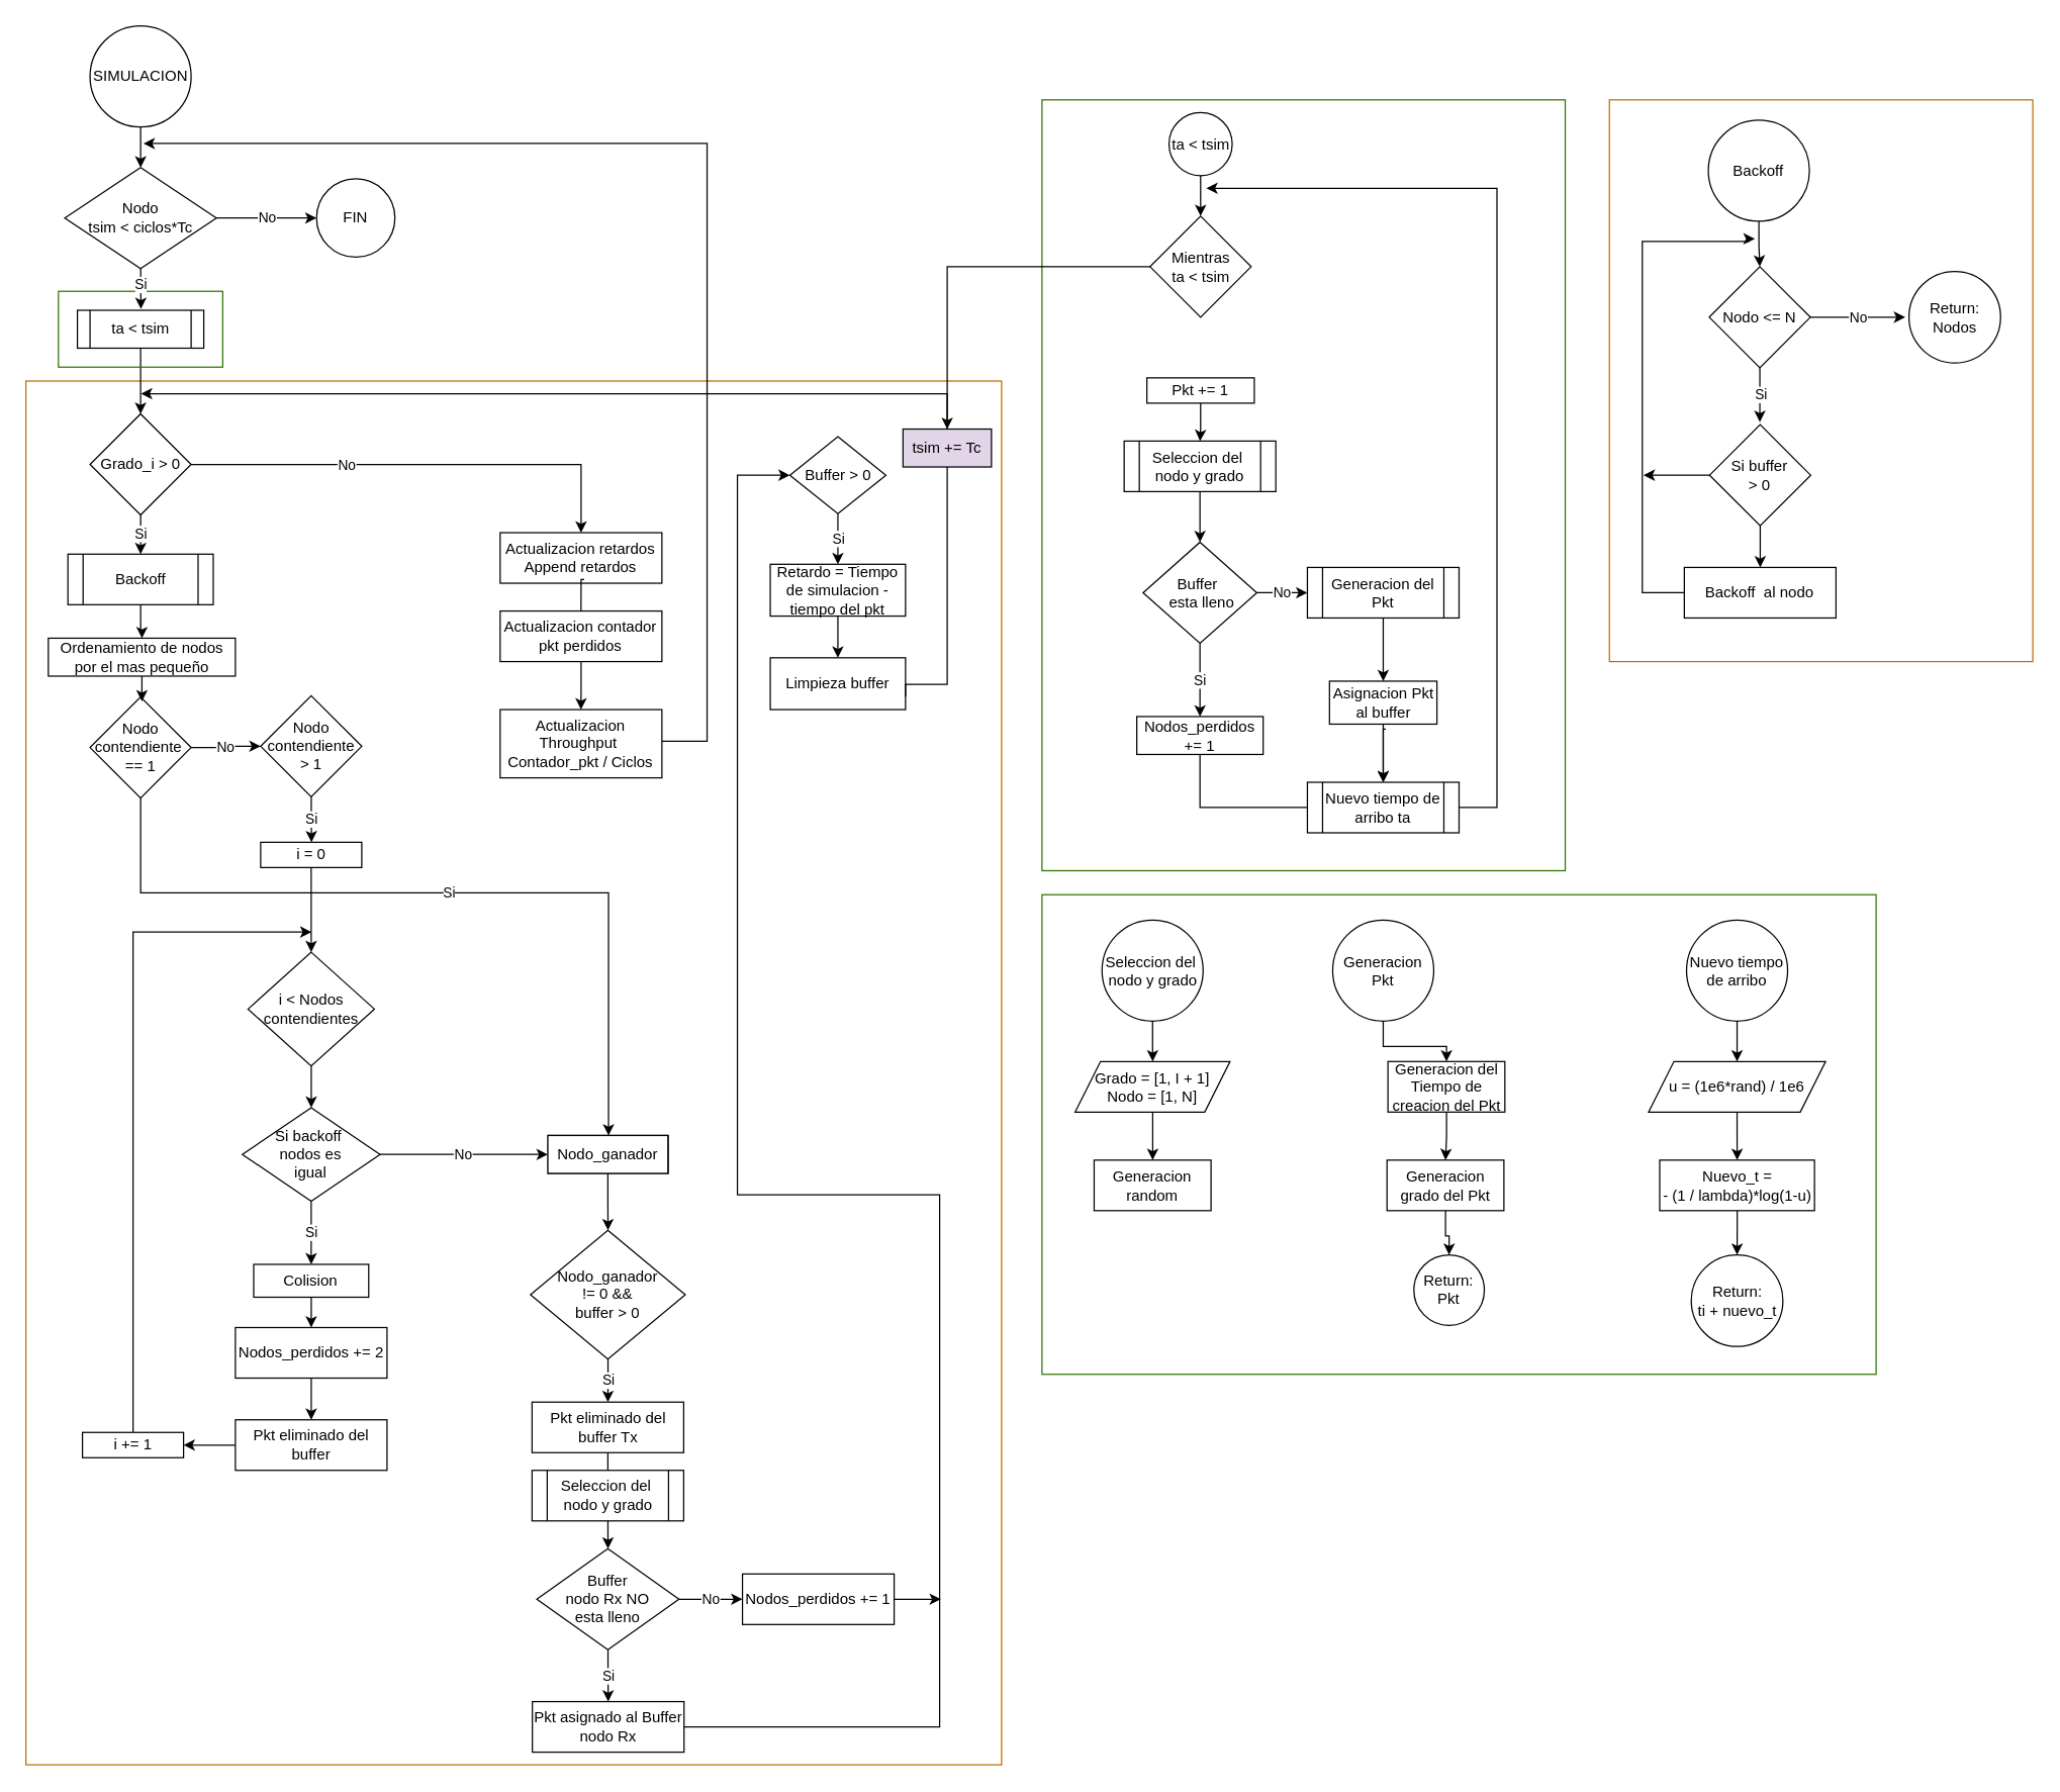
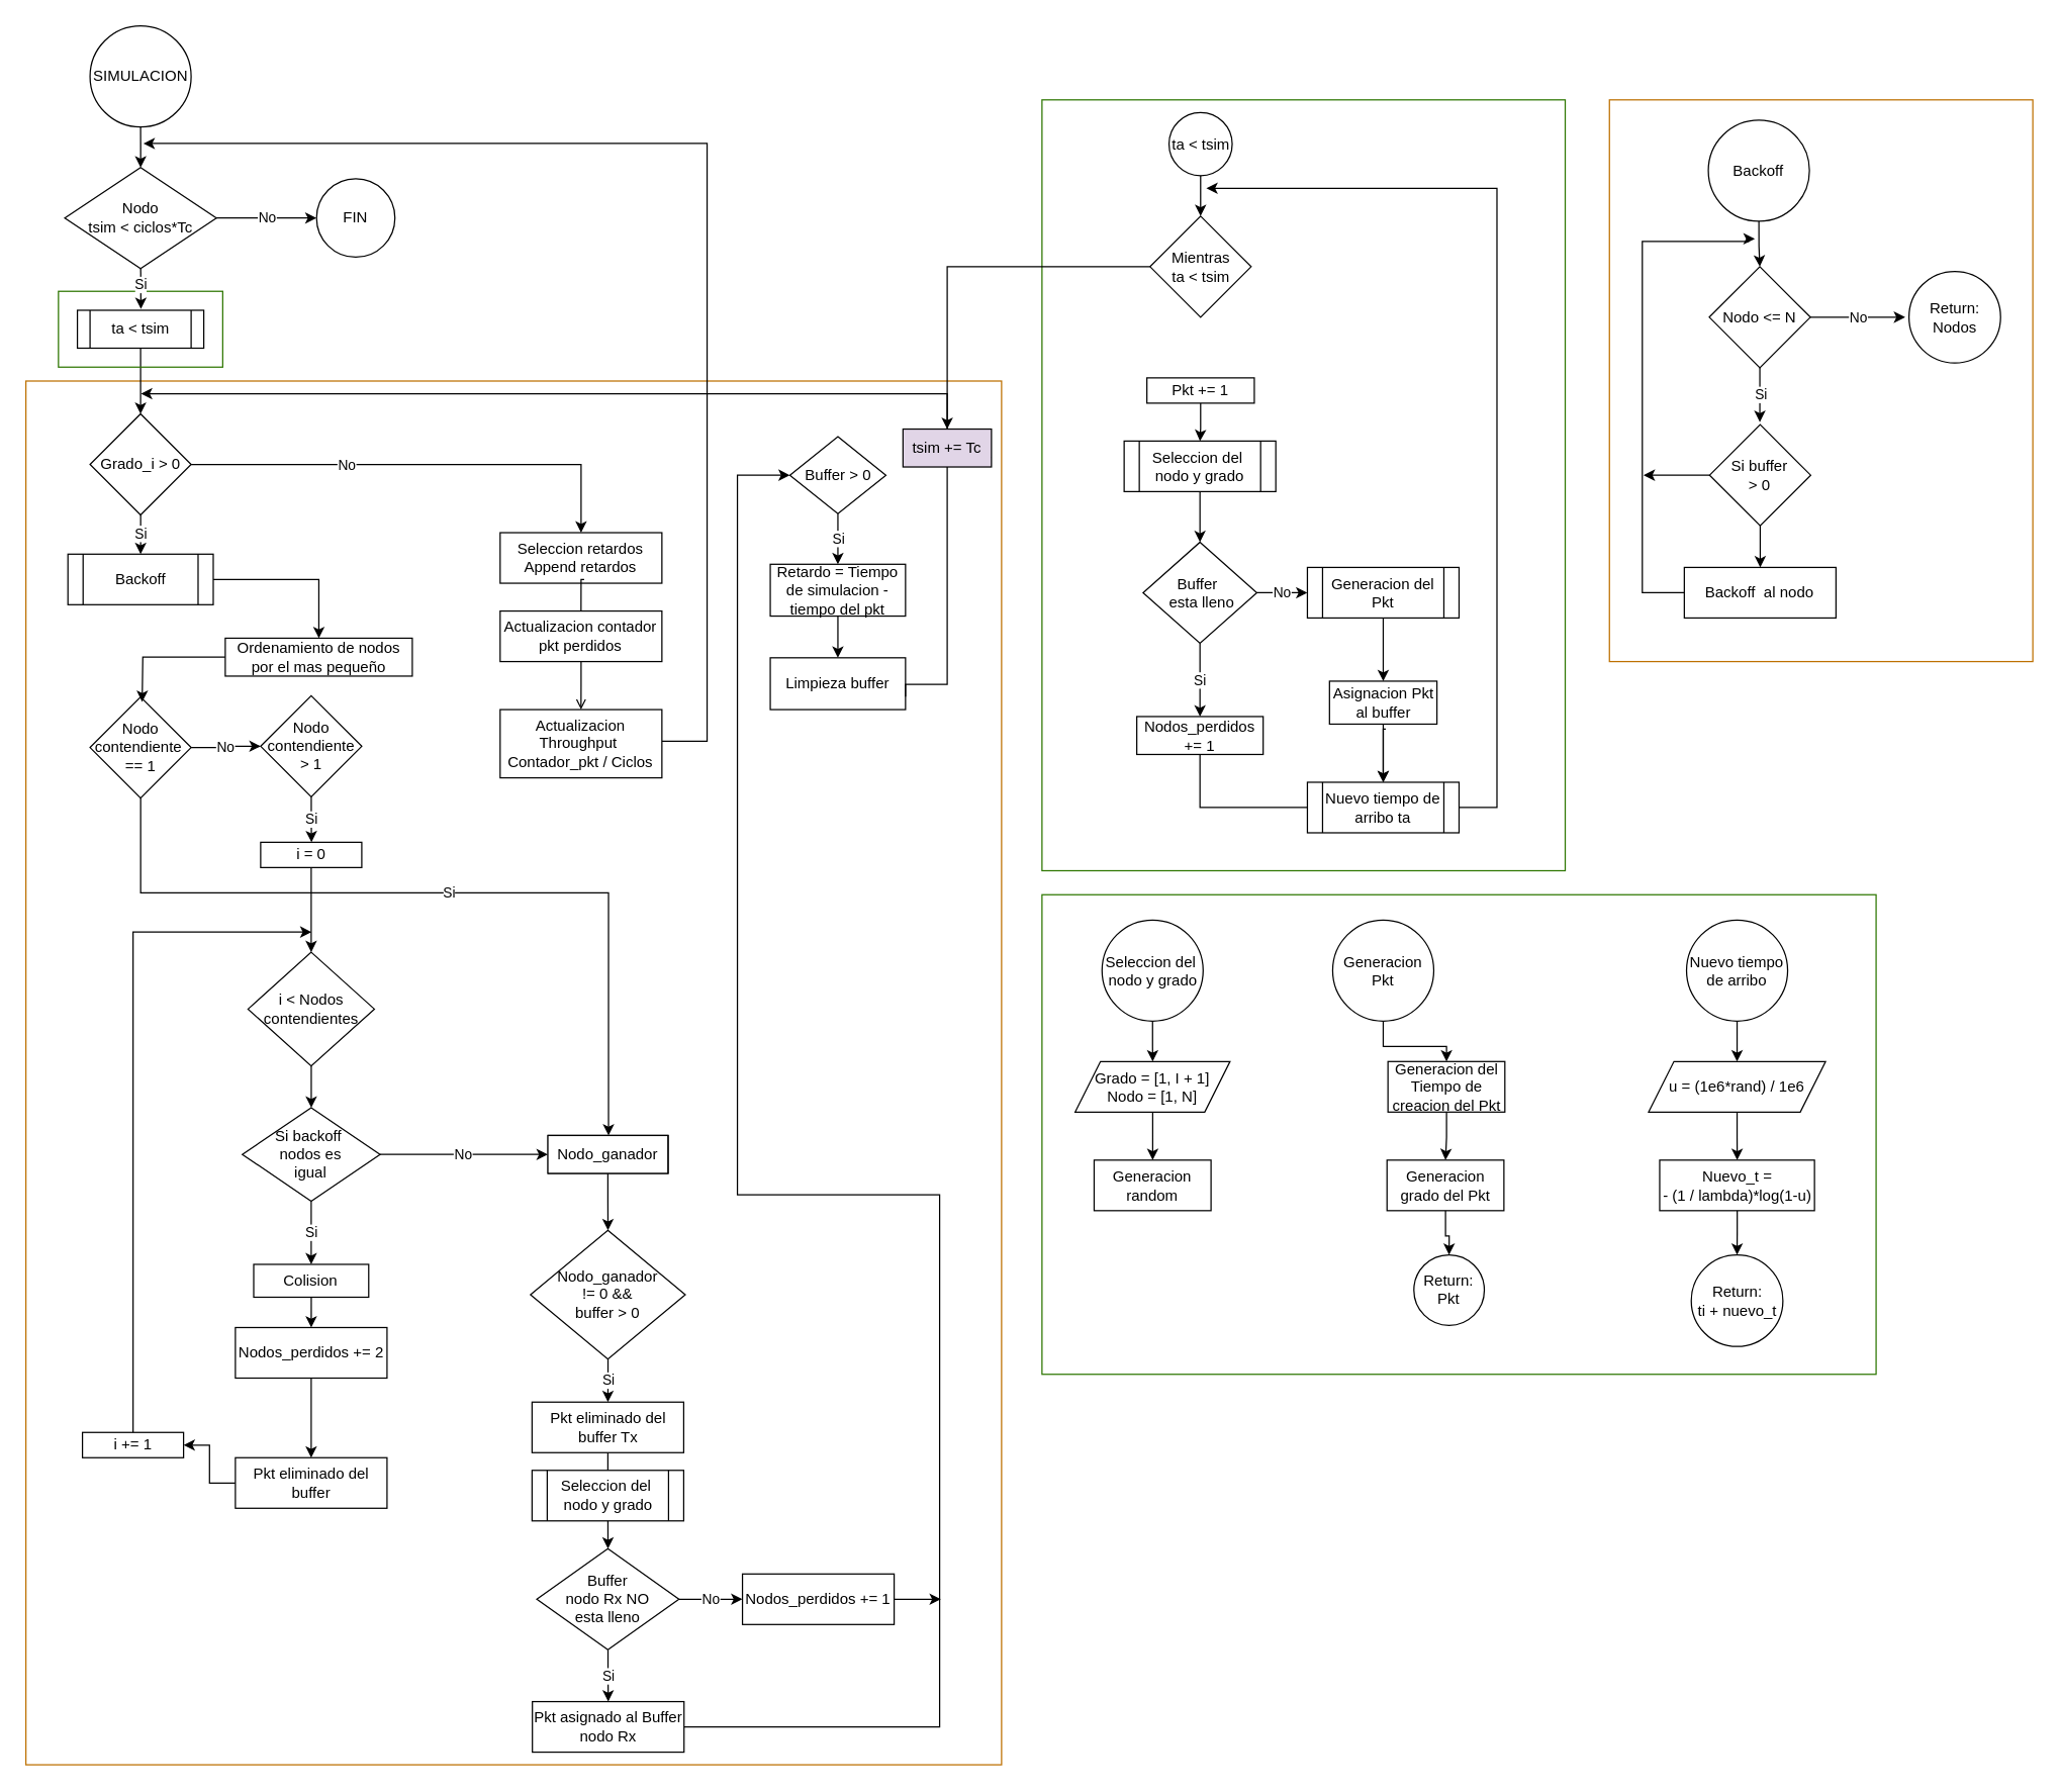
- <mxCell id="99" value="Actualizacion retardos Append retardos" style="rounded=0;whiteSpace=wrap;html=1;" parent="1" vertex="1"><mxGeometry x="395.25" y="421" width="128" height="40" as="geometry" /></mxCell>
+ <mxCell id="99" value="Seleccion retardos Append retardos" style="rounded=0;whiteSpace=wrap;html=1;" parent="1" vertex="1"><mxGeometry x="395.25" y="421" width="128" height="40" as="geometry" /></mxCell>
- <mxCell id="116" value="Ordenamiento de nodos por el mas pequeño" style="rounded=0;whiteSpace=wrap;html=1;" vertex="1" parent="1"><mxGeometry x="37.75" y="504.5" width="148" height="30" as="geometry" /></mxCell>
+ <mxCell id="116" value="Ordenamiento de nodos por el mas pequeño" style="rounded=0;whiteSpace=wrap;html=1;" vertex="1" parent="1"><mxGeometry x="177.75" y="504.5" width="148" height="30" as="geometry" /></mxCell>
- <mxCell id="94" style="edgeStyle=orthogonalEdgeStyle;rounded=0;orthogonalLoop=1;jettySize=auto;html=1;entryX=0.5;entryY=0;entryDx=0;entryDy=0;startArrow=none;" parent="1" source="100" target="93" edge="1"><mxGeometry relative="1" as="geometry"><mxPoint x="461.75" y="468" as="sourcePoint" /></mxGeometry></mxCell>
+ <mxCell id="94" style="edgeStyle=orthogonalEdgeStyle;rounded=0;orthogonalLoop=1;jettySize=auto;html=1;entryX=0.5;entryY=0;entryDx=0;entryDy=0;startArrow=none;endArrow=open;" parent="1" source="100" target="93" edge="1"><mxGeometry relative="1" as="geometry"><mxPoint x="461.75" y="468" as="sourcePoint" /></mxGeometry></mxCell>
- <mxCell id="66" value="Pkt eliminado del buffer" style="rounded=0;whiteSpace=wrap;html=1;fillColor=default;" parent="1" vertex="1"><mxGeometry x="185.75" y="1123" width="120" height="40" as="geometry" /></mxCell>
+ <mxCell id="66" value="Pkt eliminado del buffer" style="rounded=0;whiteSpace=wrap;html=1;fillColor=default;" parent="1" vertex="1"><mxGeometry x="185.75" y="1153" width="120" height="40" as="geometry" /></mxCell>
